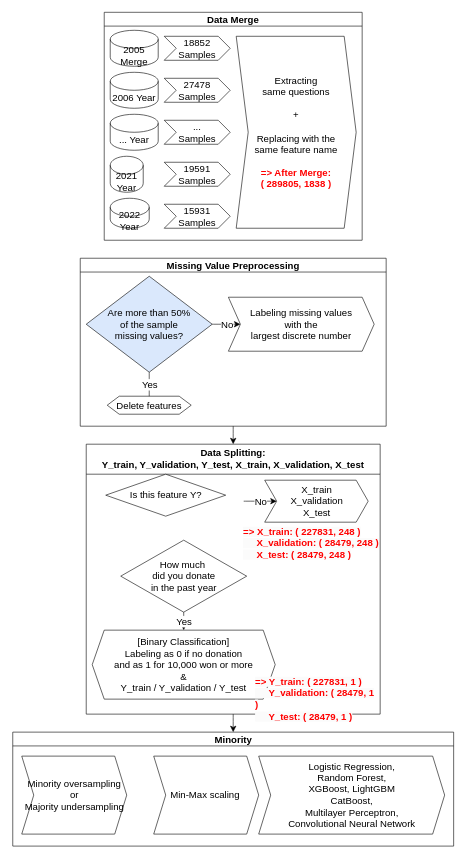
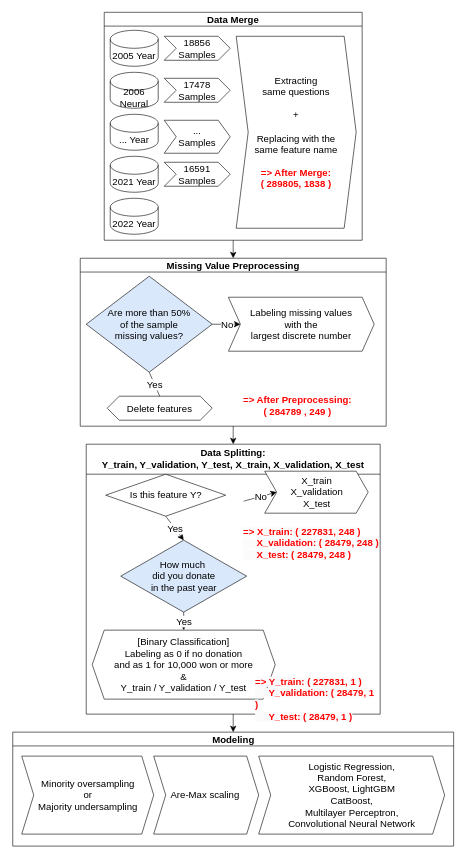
- <mxCell id="7" value="18852&lt;br&gt;Samples" style="shape=step;perimeter=stepPerimeter;whiteSpace=wrap;html=1;fixedSize=1;fontSize=16;" parent="1" vertex="1"><mxGeometry x="273" y="60" width="110" height="40" as="geometry" /></mxCell>
+ <mxCell id="7" value="18856&lt;br&gt;Samples" style="shape=step;perimeter=stepPerimeter;whiteSpace=wrap;html=1;fixedSize=1;fontSize=16;" parent="1" vertex="1"><mxGeometry x="273" y="60" width="110" height="40" as="geometry" /></mxCell>
- <mxCell id="3" value="2005 Merge" style="shape=cylinder3;whiteSpace=wrap;html=1;boundedLbl=1;backgroundOutline=1;size=15;fontSize=16;direction=east;" parent="1" vertex="1"><mxGeometry x="183" y="50" width="80" height="60" as="geometry" /></mxCell>
+ <mxCell id="3" value="2005 Year" style="shape=cylinder3;whiteSpace=wrap;html=1;boundedLbl=1;backgroundOutline=1;size=15;fontSize=16;direction=east;" parent="1" vertex="1"><mxGeometry x="183" y="50" width="80" height="60" as="geometry" /></mxCell>
- <mxCell id="8" value="27478&lt;br&gt;Samples" style="shape=step;perimeter=stepPerimeter;whiteSpace=wrap;html=1;fixedSize=1;fontSize=16;" parent="1" vertex="1"><mxGeometry x="273" y="130" width="110" height="40" as="geometry" /></mxCell>
+ <mxCell id="8" value="17478&lt;br&gt;Samples" style="shape=step;perimeter=stepPerimeter;whiteSpace=wrap;html=1;fixedSize=1;fontSize=16;" parent="1" vertex="1"><mxGeometry x="273" y="130" width="110" height="40" as="geometry" /></mxCell>
- <mxCell id="2" value="2006 Year" style="shape=cylinder3;whiteSpace=wrap;html=1;boundedLbl=1;backgroundOutline=1;size=15;fontSize=16;direction=east;" parent="1" vertex="1"><mxGeometry x="183" y="120" width="80" height="60" as="geometry" /></mxCell>
+ <mxCell id="2" value="2006 Neural" style="shape=cylinder3;whiteSpace=wrap;html=1;boundedLbl=1;backgroundOutline=1;size=15;fontSize=16;direction=east;" parent="1" vertex="1"><mxGeometry x="183" y="120" width="80" height="60" as="geometry" /></mxCell>
- <mxCell id="9" value="...&lt;br&gt;Samples" style="shape=step;perimeter=stepPerimeter;whiteSpace=wrap;html=1;fixedSize=1;fontSize=16;" parent="1" vertex="1"><mxGeometry x="273" y="200" width="110" height="40" as="geometry" /></mxCell>
+ <mxCell id="9" value="...&lt;br&gt;Samples" style="shape=step;perimeter=stepPerimeter;whiteSpace=wrap;html=1;fixedSize=1;fontSize=16;" parent="1" vertex="1"><mxGeometry x="273" y="200" width="110" height="55" as="geometry" /></mxCell>
- <mxCell id="5" value="2021 Year" style="shape=cylinder3;whiteSpace=wrap;html=1;boundedLbl=1;backgroundOutline=1;size=15;fontSize=16;direction=east;" parent="1" vertex="1"><mxGeometry x="183" y="260" width="55" height="60" as="geometry" /></mxCell>
+ <mxCell id="5" value="2021 Year" style="shape=cylinder3;whiteSpace=wrap;html=1;boundedLbl=1;backgroundOutline=1;size=15;fontSize=16;direction=east;" parent="1" vertex="1"><mxGeometry x="183" y="260" width="80" height="60" as="geometry" /></mxCell>
- <mxCell id="10" value="19591&lt;br&gt;Samples" style="shape=step;perimeter=stepPerimeter;whiteSpace=wrap;html=1;fixedSize=1;fontSize=16;" parent="1" vertex="1"><mxGeometry x="273" y="270" width="110" height="40" as="geometry" /></mxCell>
+ <mxCell id="10" value="16591&lt;br&gt;Samples" style="shape=step;perimeter=stepPerimeter;whiteSpace=wrap;html=1;fixedSize=1;fontSize=16;" parent="1" vertex="1"><mxGeometry x="273" y="270" width="110" height="40" as="geometry" /></mxCell>
- <mxCell id="12" value="2022 Year" style="shape=cylinder3;whiteSpace=wrap;html=1;boundedLbl=1;backgroundOutline=1;size=15;fontSize=16;direction=east;" parent="11" vertex="1"><mxGeometry x="10" y="310" width="65" height="50" as="geometry" /></mxCell>
+ <mxCell id="12" value="2022 Year" style="shape=cylinder3;whiteSpace=wrap;html=1;boundedLbl=1;backgroundOutline=1;size=15;fontSize=16;direction=east;" parent="11" vertex="1"><mxGeometry x="10" y="310" width="80" height="60" as="geometry" /></mxCell>
- <mxCell id="13" value="15931&lt;br&gt;Samples" style="shape=step;perimeter=stepPerimeter;whiteSpace=wrap;html=1;fixedSize=1;fontSize=16;" parent="11" vertex="1"><mxGeometry x="100" y="320" width="110" height="40" as="geometry" /></mxCell>
+ <mxCell id="42" value="" style="endArrow=classic;html=1;rounded=0;fontSize=12;startSize=8;endSize=8;curved=1;exitX=0.5;exitY=1;exitDx=0;exitDy=0;entryX=0.5;entryY=0;entryDx=0;entryDy=0;" parent="1" source="11" target="17" edge="1"><mxGeometry width="50" height="50" relative="1" as="geometry"><mxPoint x="398" y="720" as="sourcePoint" /><mxPoint x="703" y="180" as="targetPoint" /><Array as="points" /></mxGeometry></mxCell>
+ <mxCell id="18" value="&lt;div style=&quot;text-align: center;&quot;&gt;&lt;b style=&quot;border-color: var(--border-color);&quot;&gt;&lt;font color=&quot;#ff0000&quot;&gt;=&amp;gt; After Preprocessing:&lt;/font&gt;&lt;/b&gt;&lt;/div&gt;&lt;b style=&quot;border-color: var(--border-color); font-family: Helvetica; font-size: 16px; font-style: normal; font-variant-ligatures: normal; font-variant-caps: normal; letter-spacing: normal; orphans: 2; text-indent: 0px; text-transform: none; widows: 2; word-spacing: 0px; -webkit-text-stroke-width: 0px; background-color: rgb(251, 251, 251); text-decoration-thickness: initial; text-decoration-style: initial; text-decoration-color: initial;&quot;&gt;&lt;font color=&quot;#ff0000&quot;&gt;&lt;div style=&quot;text-align: center;&quot;&gt;&lt;b style=&quot;color: rgb(0, 0, 0); border-color: var(--border-color);&quot;&gt;&lt;font color=&quot;#ff0000&quot;&gt;( 284789 , 249 )&lt;/font&gt;&lt;/b&gt;&lt;/div&gt;&lt;/font&gt;&lt;/b&gt;" style="text;whiteSpace=wrap;html=1;fontSize=16;" parent="17" vertex="1"><mxGeometry x="270" y="220" width="200" height="40" as="geometry" /></mxCell>
- <mxCell id="20" value="Delete features" style="shape=hexagon;perimeter=hexagonPerimeter2;whiteSpace=wrap;html=1;fixedSize=1;fontSize=16;" parent="17" vertex="1"><mxGeometry x="45" y="230" width="140" height="30" as="geometry" /></mxCell>
+ <mxCell id="20" value="Delete features" style="shape=hexagon;perimeter=hexagonPerimeter2;whiteSpace=wrap;html=1;fixedSize=1;fontSize=16;" parent="17" vertex="1"><mxGeometry x="45" y="230" width="175" height="40" as="geometry" /></mxCell>
- <mxCell id="28" value="X_train &lt;br&gt;X_validation&lt;br&gt;X_test" style="shape=step;perimeter=stepPerimeter;whiteSpace=wrap;html=1;fixedSize=1;fontSize=16;" parent="23" vertex="1"><mxGeometry x="297.5" y="60" width="172.5" height="70" as="geometry" /></mxCell>
+ <mxCell id="28" value="X_train &lt;br&gt;X_validation&lt;br&gt;X_test" style="shape=step;perimeter=stepPerimeter;whiteSpace=wrap;html=1;fixedSize=1;fontSize=16;" parent="23" vertex="1"><mxGeometry x="297.5" y="45" width="172.5" height="70" as="geometry" /></mxCell>
+ <mxCell id="25" value="" style="endArrow=classic;html=1;rounded=0;fontSize=12;startSize=8;endSize=8;curved=1;exitX=0.5;exitY=1;exitDx=0;exitDy=0;entryX=0.5;entryY=0;entryDx=0;entryDy=0;" parent="23" source="24" target="27" edge="1"><mxGeometry relative="1" as="geometry"><mxPoint x="242.5" y="-100" as="sourcePoint" /><mxPoint x="162.5" y="170" as="targetPoint" /></mxGeometry></mxCell>
+ <mxCell id="26" value="Yes" style="edgeLabel;resizable=0;html=1;align=center;verticalAlign=middle;fontSize=16;" parent="25" connectable="0" vertex="1"><mxGeometry relative="1" as="geometry" /></mxCell>
- <mxCell id="27" value="How much&amp;nbsp;&lt;div&gt;did you donate&lt;br&gt;in the past year&lt;/div&gt;" style="rhombus;whiteSpace=wrap;html=1;fontSize=16;" parent="23" vertex="1"><mxGeometry x="57.5" y="160" width="210" height="120" as="geometry" /></mxCell>
+ <mxCell id="27" value="How much&amp;nbsp;&lt;div&gt;did you donate&lt;br&gt;in the past year&lt;/div&gt;" style="rhombus;whiteSpace=wrap;html=1;fontSize=16;fillColor=#dae8fc;" parent="23" vertex="1"><mxGeometry x="57.5" y="160" width="210" height="120" as="geometry" /></mxCell>
- <mxCell id="37" value="Minority" style="swimlane;whiteSpace=wrap;html=1;fontSize=16;fontColor=#000000;" parent="1" vertex="1"><mxGeometry x="20.5" y="1220" width="735" height="190" as="geometry" /></mxCell>
+ <mxCell id="37" value="Modeling" style="swimlane;whiteSpace=wrap;html=1;fontSize=16;fontColor=#000000;" parent="1" vertex="1"><mxGeometry x="20.5" y="1220" width="735" height="190" as="geometry" /></mxCell>
- <mxCell id="39" value="Minority oversampling&lt;br&gt;or&lt;div&gt;Majority undersampling&lt;/div&gt;" style="shape=step;perimeter=stepPerimeter;whiteSpace=wrap;html=1;fixedSize=1;fontSize=16;" parent="37" vertex="1"><mxGeometry x="15" y="40" width="175" height="130" as="geometry" /></mxCell>
+ <mxCell id="39" value="Minority oversampling&lt;br&gt;or&lt;div&gt;Majority undersampling&lt;/div&gt;" style="shape=step;perimeter=stepPerimeter;whiteSpace=wrap;html=1;fixedSize=1;fontSize=16;" parent="37" vertex="1"><mxGeometry x="15" y="40" width="220" height="130" as="geometry" /></mxCell>
- <mxCell id="40" value="Min-Max scaling&amp;nbsp;" style="shape=step;perimeter=stepPerimeter;whiteSpace=wrap;html=1;fixedSize=1;fontSize=16;" parent="37" vertex="1"><mxGeometry x="235" y="40" width="175" height="130" as="geometry" /></mxCell>
+ <mxCell id="40" value="Are-Max scaling&amp;nbsp;" style="shape=step;perimeter=stepPerimeter;whiteSpace=wrap;html=1;fixedSize=1;fontSize=16;" parent="37" vertex="1"><mxGeometry x="235" y="40" width="175" height="130" as="geometry" /></mxCell>
